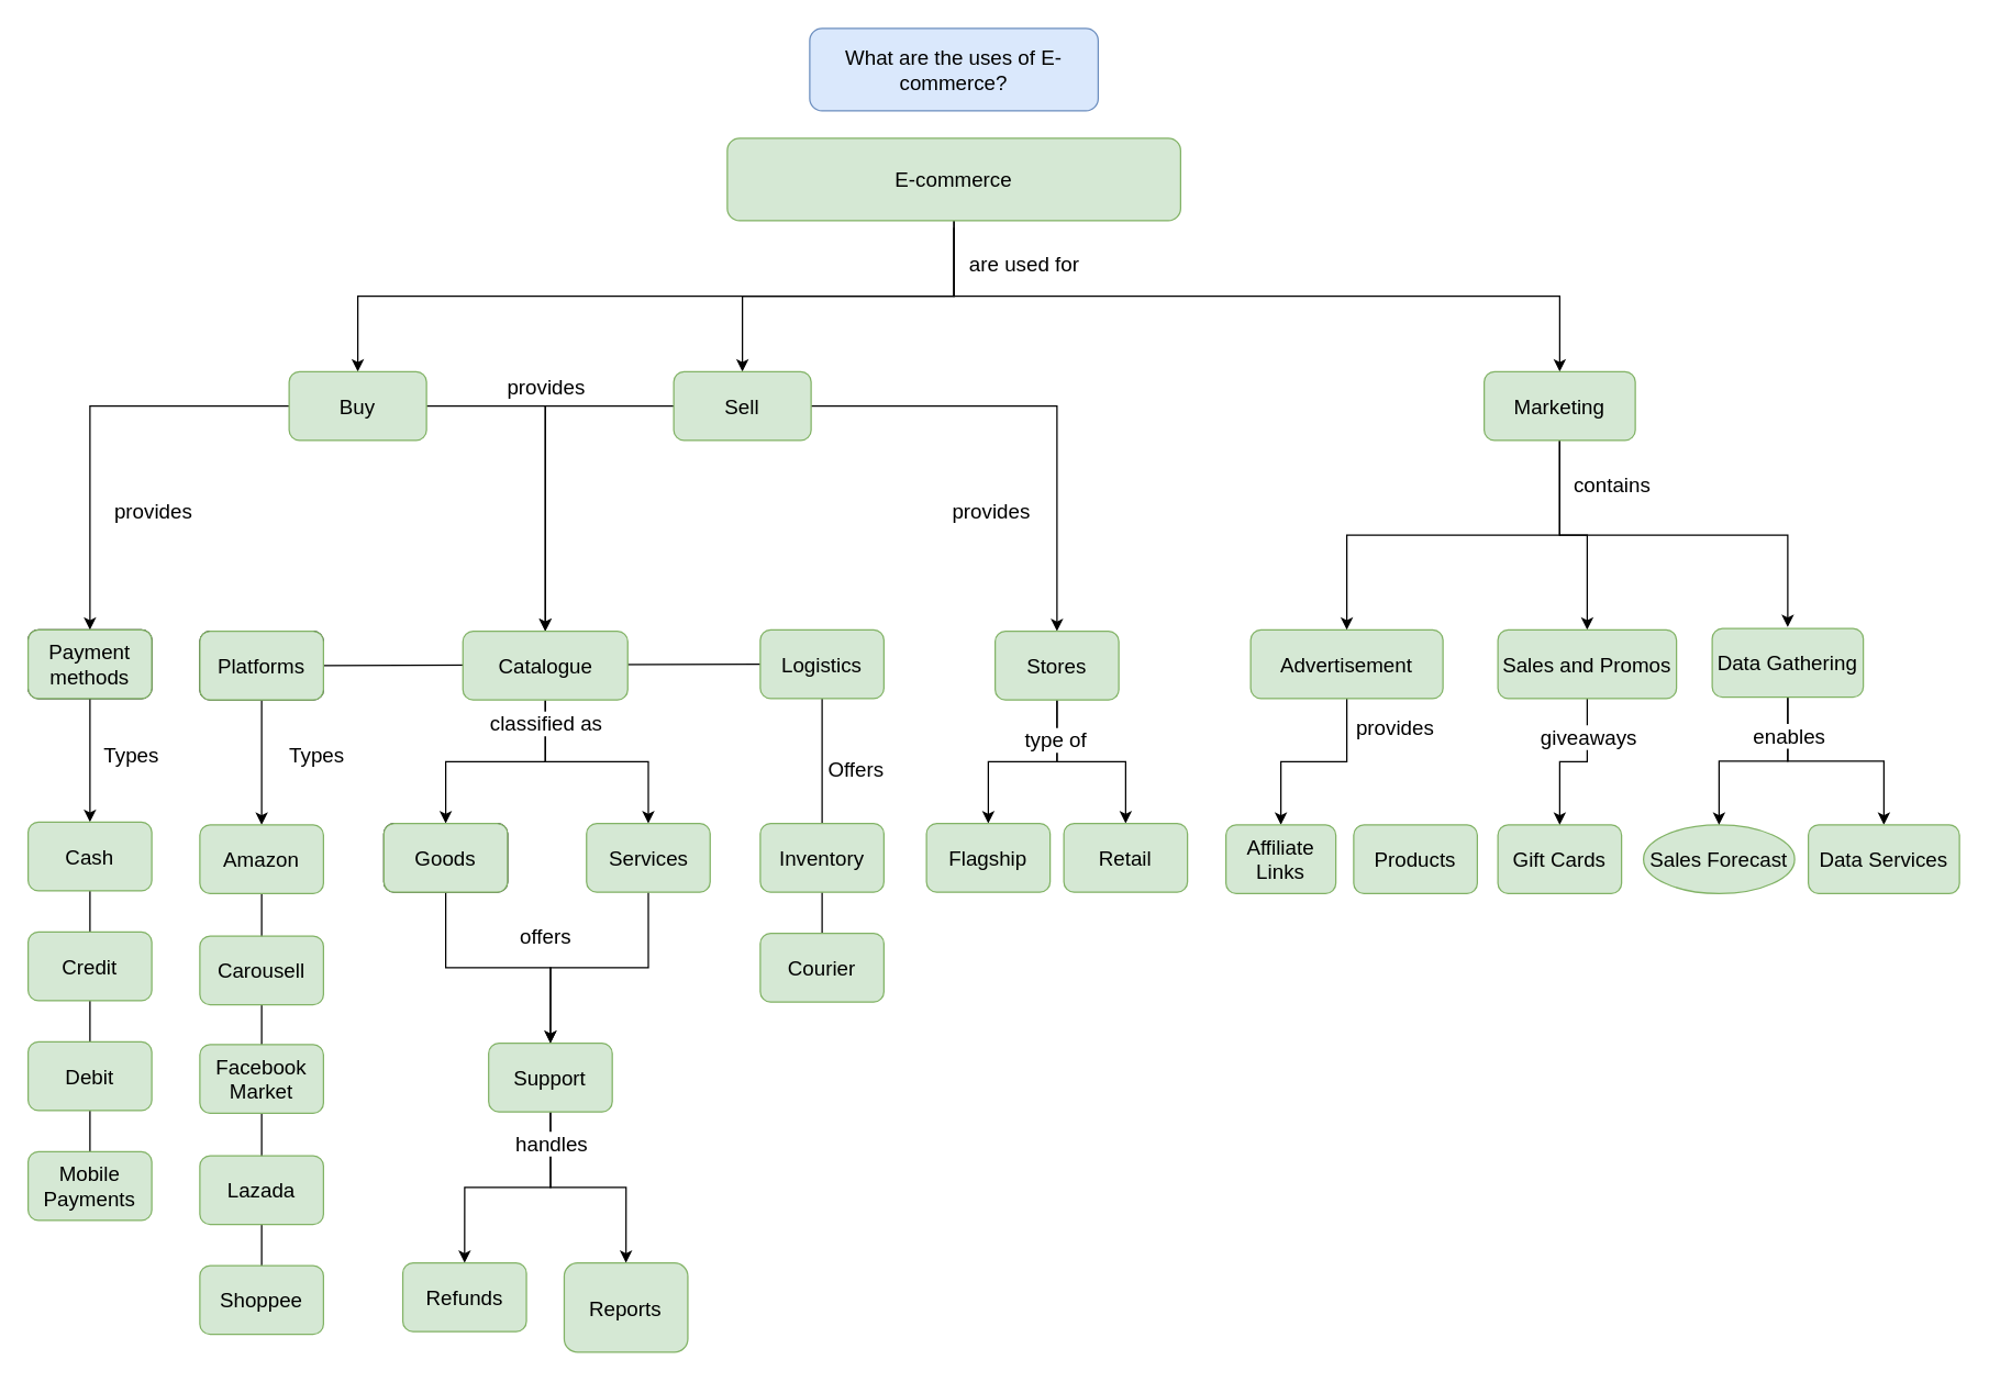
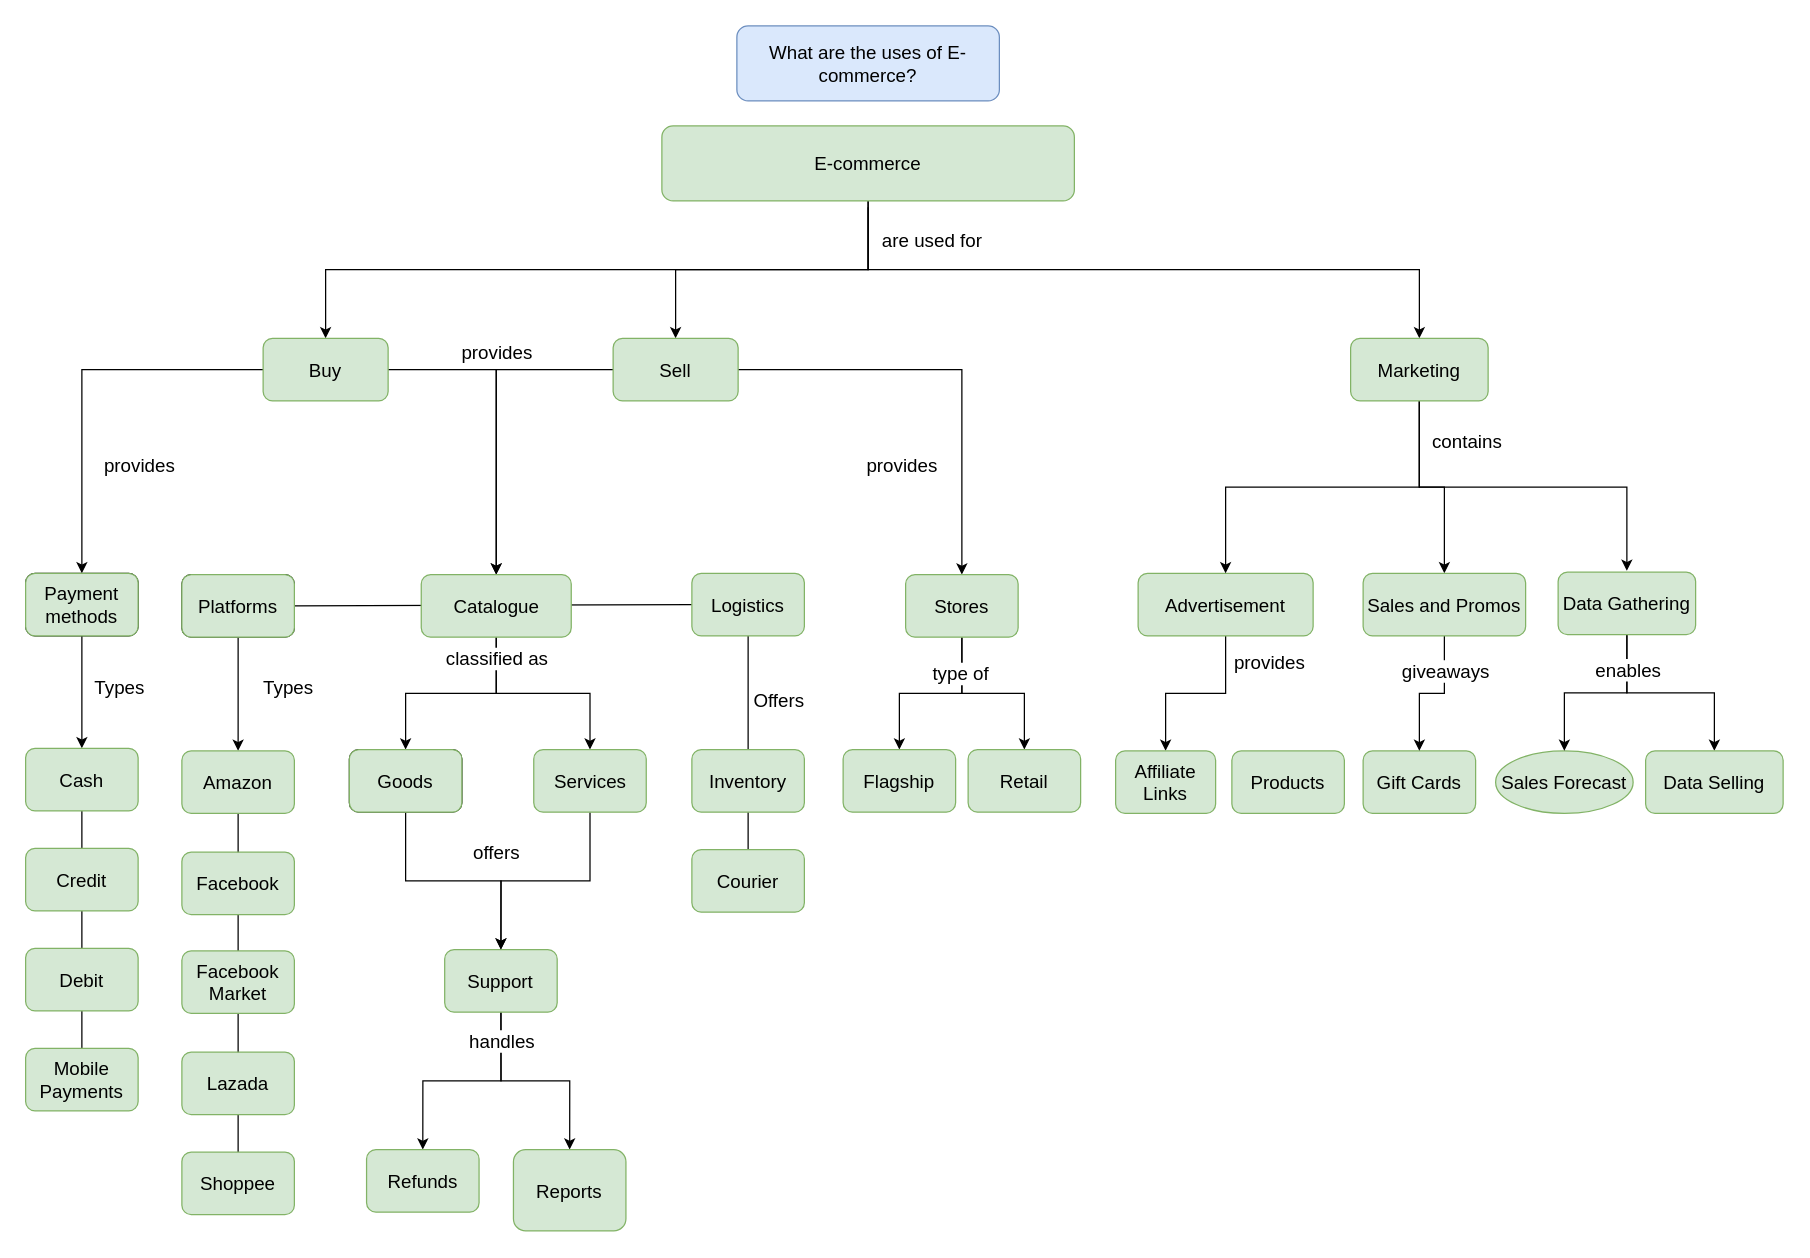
- <mxCell id="55" value="Data Services" style="rounded=1;whiteSpace=wrap;html=1;fillColor=#d5e8d4;strokeColor=#82b366;fontSize=15;" parent="1" vertex="1"><mxGeometry x="1316" y="600" width="110" height="50" as="geometry" /></mxCell>
+ <mxCell id="55" value="Data Selling" style="rounded=1;whiteSpace=wrap;html=1;fillColor=#d5e8d4;strokeColor=#82b366;fontSize=15;" parent="1" vertex="1"><mxGeometry x="1316" y="600" width="110" height="50" as="geometry" /></mxCell>
- <mxCell id="64" value="Carousell" style="rounded=1;whiteSpace=wrap;html=1;fillColor=#d5e8d4;strokeColor=#82b366;fontSize=15;" parent="1" vertex="1"><mxGeometry x="145" y="681" width="90" height="50" as="geometry" /></mxCell>
+ <mxCell id="64" value="Facebook" style="rounded=1;whiteSpace=wrap;html=1;fillColor=#d5e8d4;strokeColor=#82b366;fontSize=15;" parent="1" vertex="1"><mxGeometry x="145" y="681" width="90" height="50" as="geometry" /></mxCell>
